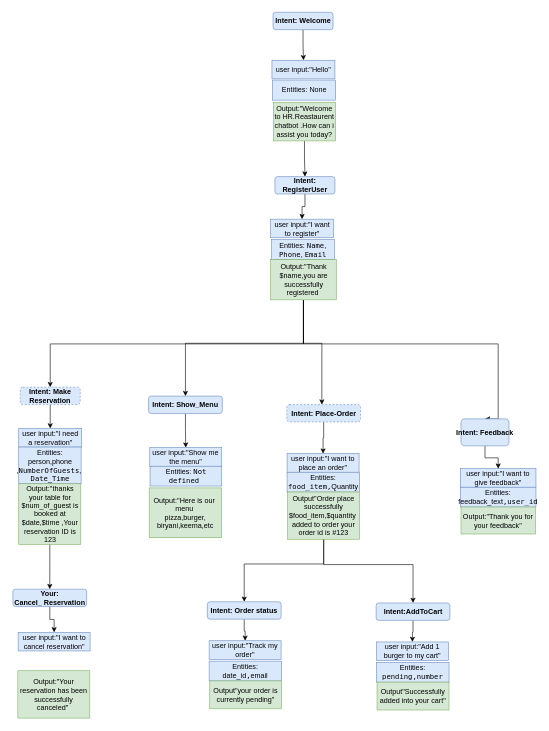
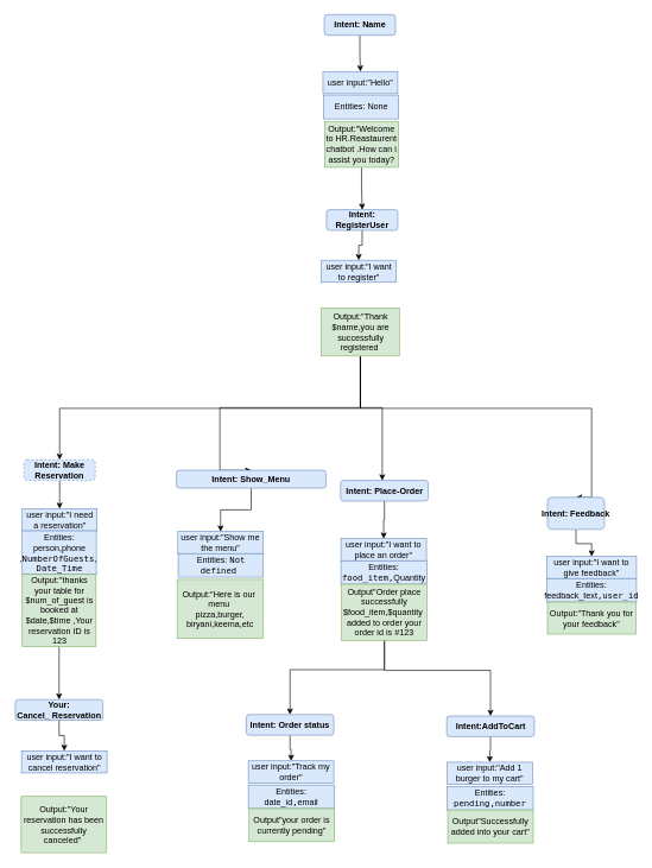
- <mxCell id="3" value="&lt;b&gt;Intent: Welcome&lt;/b&gt;" style="rounded=1;whiteSpace=wrap;html=1;fillColor=#dae8fc;strokeColor=#6c8ebf;" parent="1" vertex="1"><mxGeometry x="454.62" y="20" width="100" height="29" as="geometry" /></mxCell>
+ <mxCell id="3" value="&lt;b&gt;Intent: Name&lt;/b&gt;" style="rounded=1;whiteSpace=wrap;html=1;fillColor=#dae8fc;strokeColor=#6c8ebf;" parent="1" vertex="1"><mxGeometry x="454.62" y="20" width="100" height="29" as="geometry" /></mxCell>
- <mxCell id="17" value="Entities:&amp;nbsp;&lt;code data-end=&quot;2500&quot; data-start=&quot;2494&quot;&gt;Name&lt;/code&gt;, &lt;code data-end=&quot;2509&quot; data-start=&quot;2502&quot;&gt;Phone&lt;/code&gt;, &lt;code data-end=&quot;2518&quot; data-start=&quot;2511&quot;&gt;Email&lt;/code&gt;" style="whiteSpace=wrap;html=1;rounded=0;fillColor=#dae8fc;strokeColor=#6c8ebf;" vertex="1" parent="1"><mxGeometry x="452.25" y="399" width="104.75" height="33.5" as="geometry" /></mxCell>
- <mxCell id="28" value="&lt;b&gt;Intent:&amp;nbsp;Show_Menu&lt;/b&gt;" style="rounded=1;whiteSpace=wrap;html=1;fillColor=#dae8fc;strokeColor=#6c8ebf;" vertex="1" parent="1"><mxGeometry x="247" y="660" width="123" height="29" as="geometry" /></mxCell>
+ <mxCell id="28" value="&lt;b&gt;Intent:&amp;nbsp;Show_Menu&lt;/b&gt;" style="rounded=1;whiteSpace=wrap;html=1;fillColor=#dae8fc;strokeColor=#6c8ebf;" vertex="1" parent="1"><mxGeometry x="247" y="660" width="210" height="25" as="geometry" /></mxCell>
- <mxCell id="33" value="&lt;b&gt;Intent: Place-Order&lt;/b&gt;" style="rounded=1;whiteSpace=wrap;html=1;fillColor=#dae8fc;strokeColor=#6c8ebf;dashed=1;" vertex="1" parent="1"><mxGeometry x="477.5" y="674.19" width="123" height="29" as="geometry" /></mxCell>
+ <mxCell id="33" value="&lt;b&gt;Intent: Place-Order&lt;/b&gt;" style="rounded=1;whiteSpace=wrap;html=1;fillColor=#dae8fc;strokeColor=#6c8ebf;" vertex="1" parent="1"><mxGeometry x="477.5" y="674.19" width="123" height="29" as="geometry" /></mxCell>
